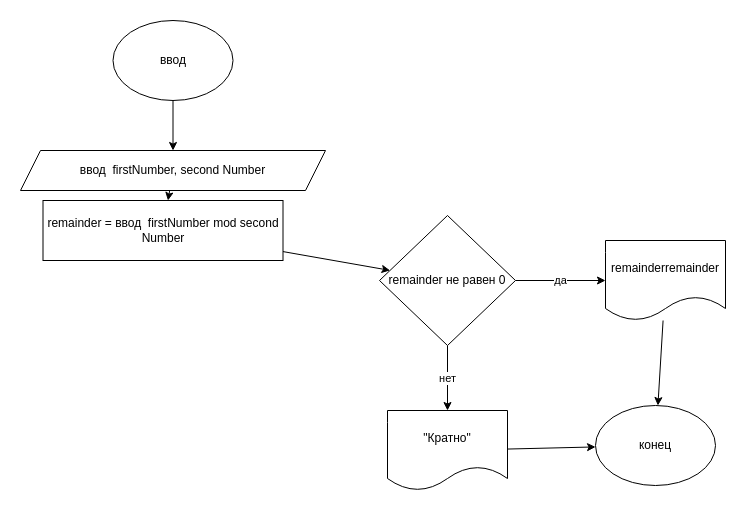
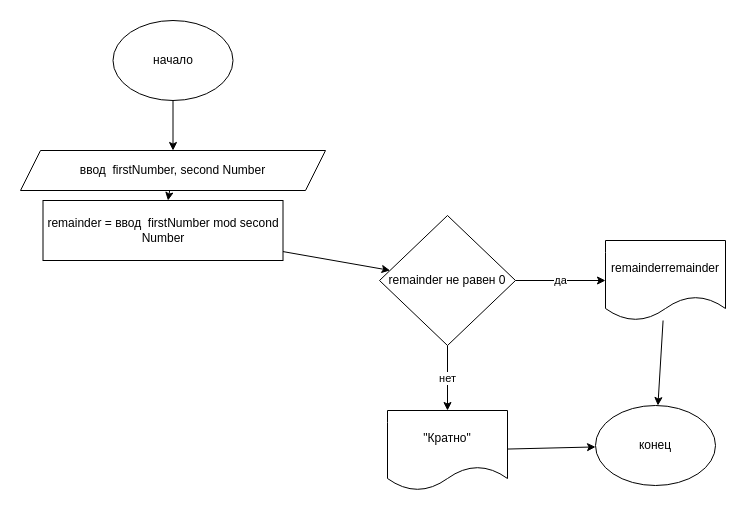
- <mxCell id="3" value="ввод" style="ellipse;whiteSpace=wrap;html=1;" vertex="1" parent="1"><mxGeometry x="112.5" y="20" width="120" height="80" as="geometry" /></mxCell>
+ <mxCell id="3" value="начало" style="ellipse;whiteSpace=wrap;html=1;" vertex="1" parent="1"><mxGeometry x="112.5" y="20" width="120" height="80" as="geometry" /></mxCell>
